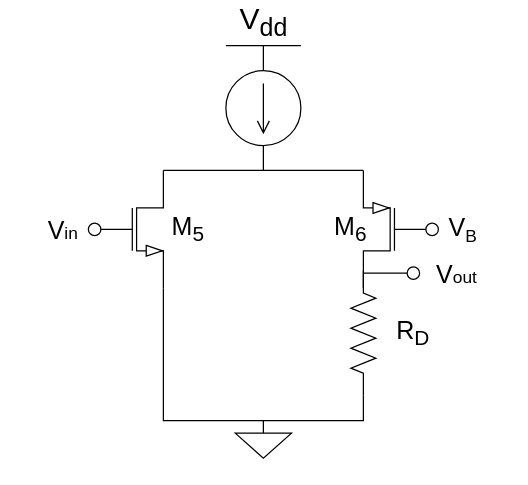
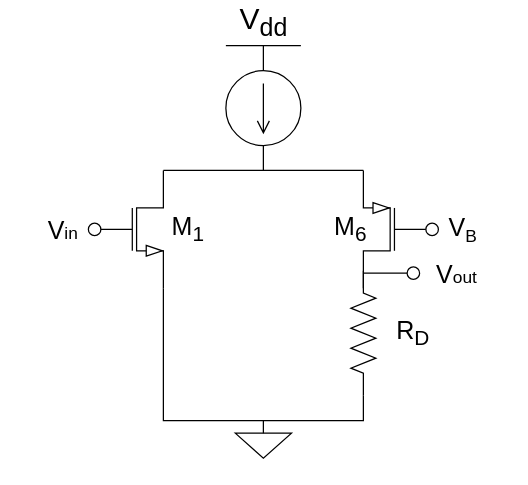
- <mxCell id="12" value="&lt;span style=&quot;font-size: 20px;&quot;&gt;M&lt;sub&gt;5&lt;/sub&gt;&lt;/span&gt;" style="text;html=1;align=center;verticalAlign=middle;whiteSpace=wrap;rounded=0;" vertex="1" parent="1"><mxGeometry x="120" y="152" width="60" height="30" as="geometry" /></mxCell>
+ <mxCell id="12" value="&lt;span style=&quot;font-size: 20px;&quot;&gt;M&lt;sub&gt;1&lt;/sub&gt;&lt;/span&gt;" style="text;html=1;align=center;verticalAlign=middle;whiteSpace=wrap;rounded=0;" vertex="1" parent="1"><mxGeometry x="120" y="152" width="60" height="30" as="geometry" /></mxCell>
